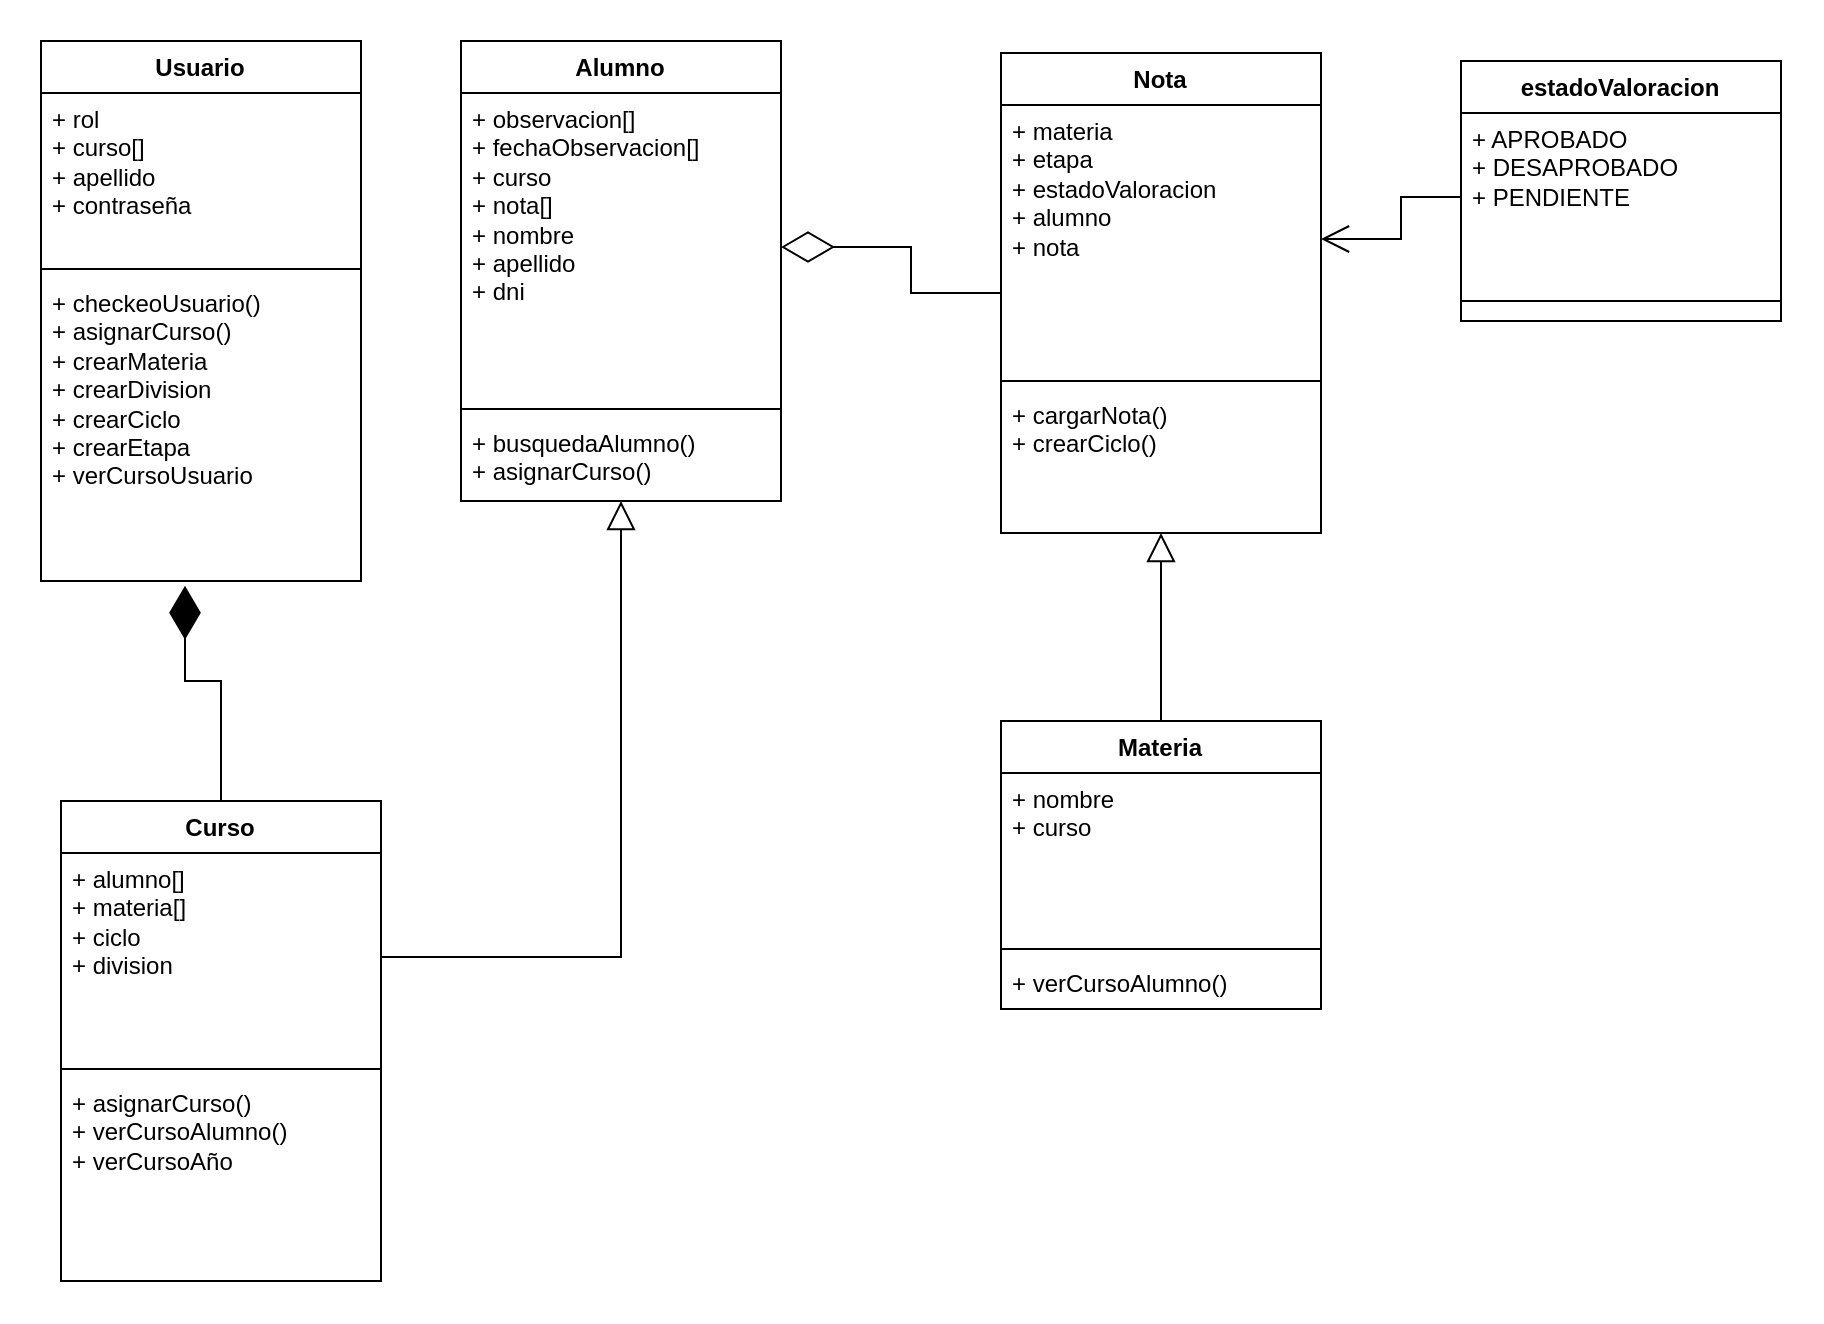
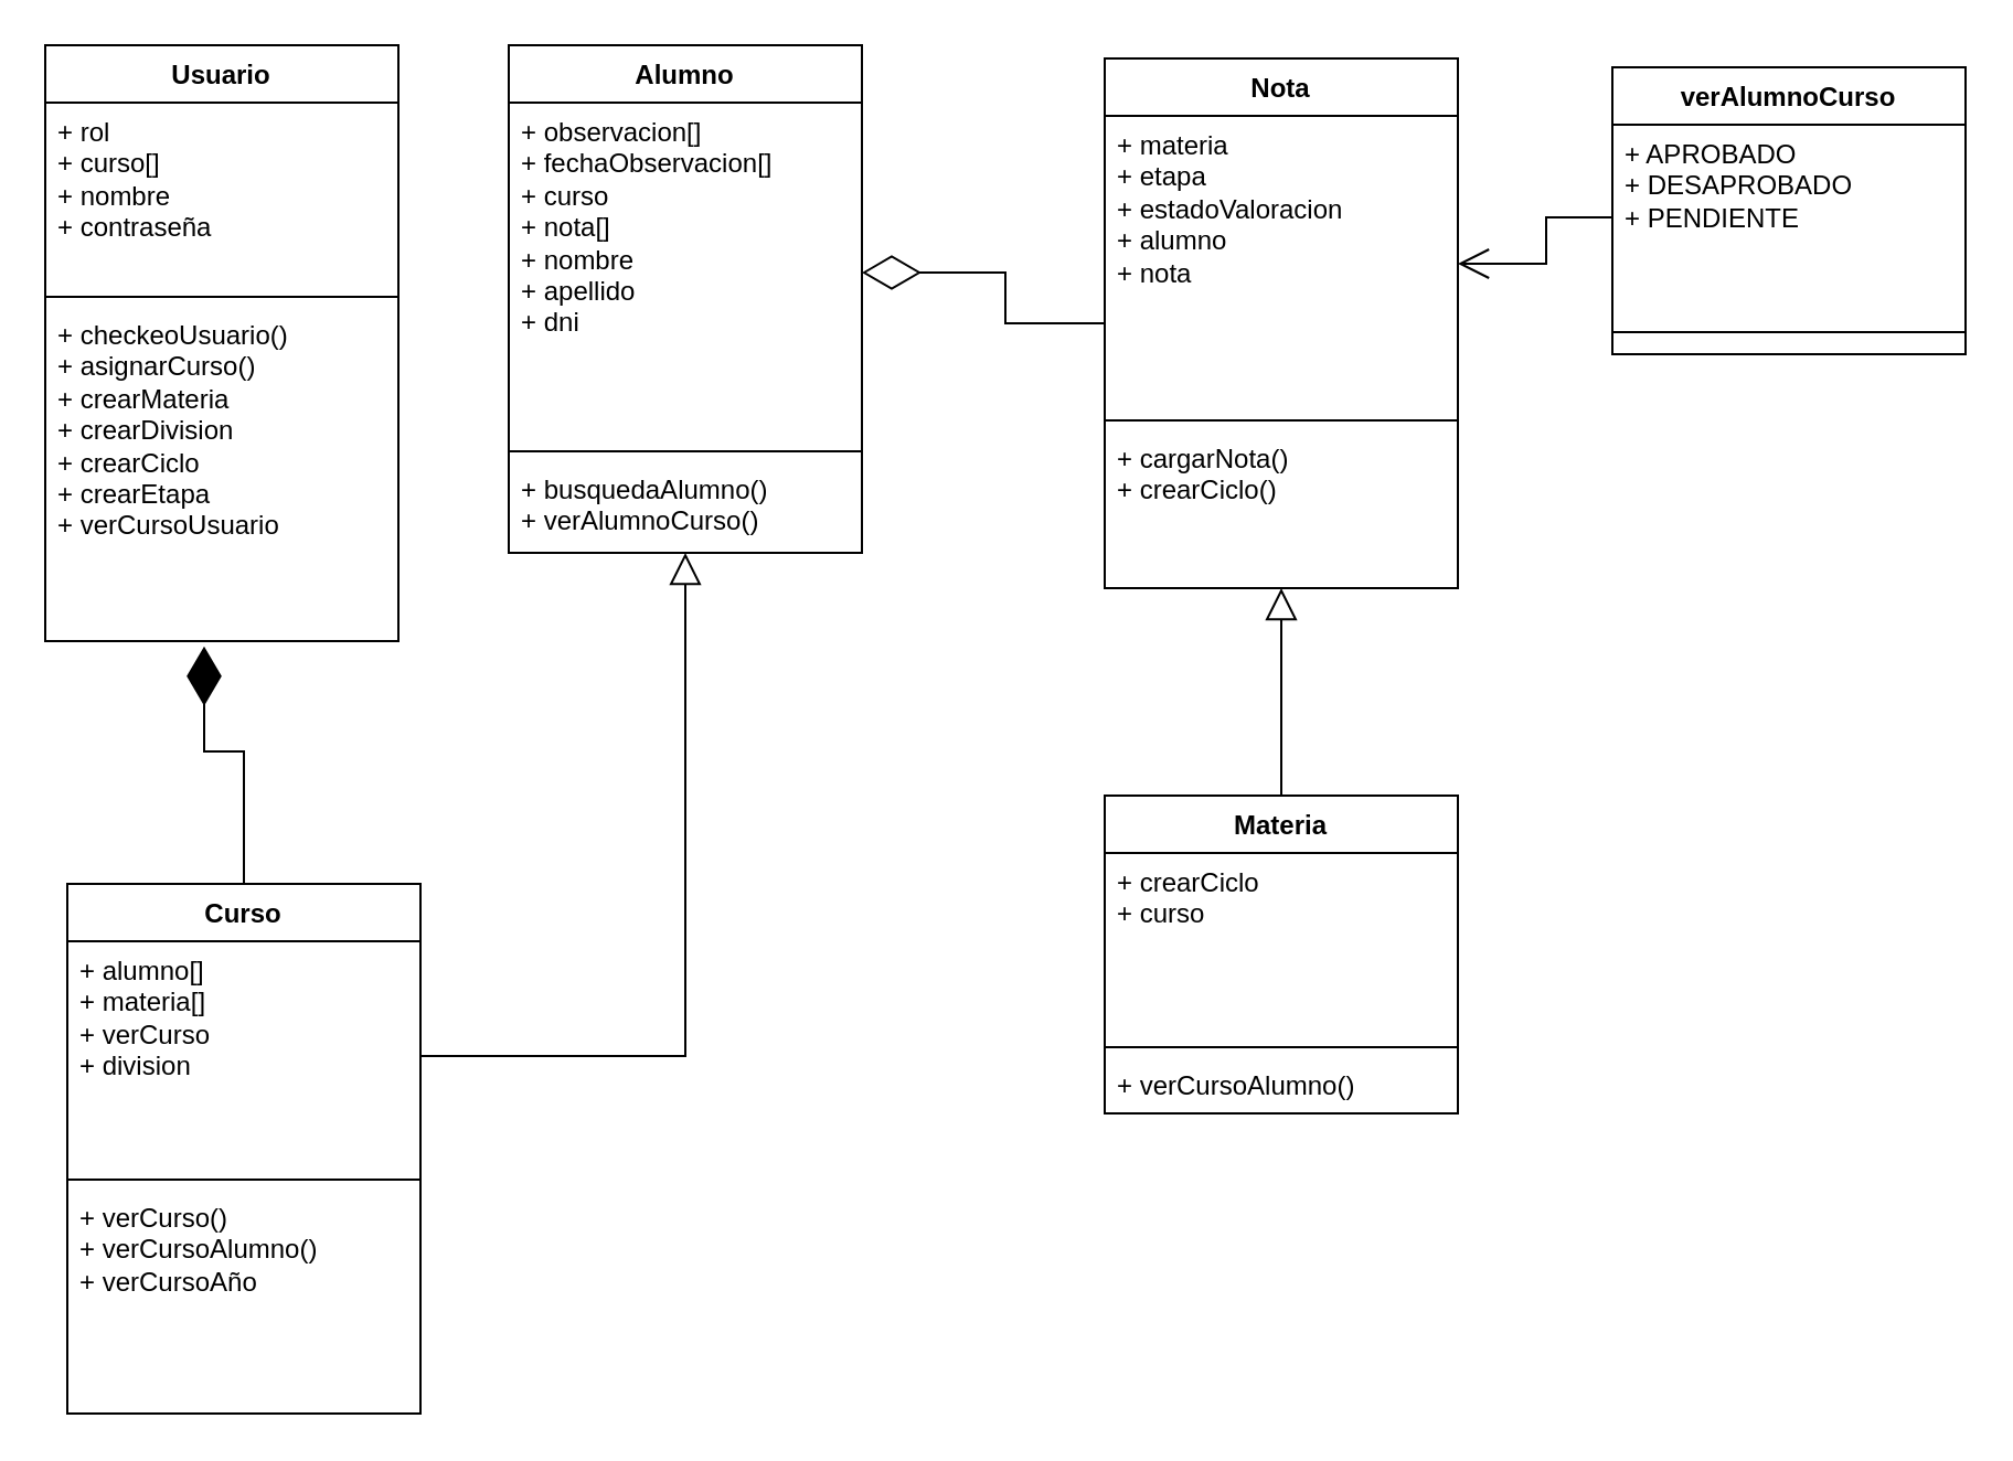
- <mxCell id="26" value="estadoValoracion" style="swimlane;fontStyle=1;align=center;verticalAlign=top;childLayout=stackLayout;horizontal=1;startSize=26;horizontalStack=0;resizeParent=1;resizeParentMax=0;resizeLast=0;collapsible=1;marginBottom=0;whiteSpace=wrap;html=1;" vertex="1" parent="1"><mxGeometry x="730" y="30" width="160" height="130" as="geometry" /></mxCell>
+ <mxCell id="26" value="verAlumnoCurso" style="swimlane;fontStyle=1;align=center;verticalAlign=top;childLayout=stackLayout;horizontal=1;startSize=26;horizontalStack=0;resizeParent=1;resizeParentMax=0;resizeLast=0;collapsible=1;marginBottom=0;whiteSpace=wrap;html=1;" vertex="1" parent="1"><mxGeometry x="730" y="30" width="160" height="130" as="geometry" /></mxCell>
- <mxCell id="16" value="+ rol&lt;br&gt;+ curso[]&lt;br&gt;+ apellido&lt;br&gt;+ contraseña" style="text;strokeColor=none;fillColor=none;align=left;verticalAlign=top;spacingLeft=4;spacingRight=4;overflow=hidden;rotatable=0;points=[[0,0.5],[1,0.5]];portConstraint=eastwest;whiteSpace=wrap;html=1;" vertex="1" parent="15"><mxGeometry y="26" width="160" height="84" as="geometry" /></mxCell>
+ <mxCell id="16" value="+ rol&lt;br&gt;+ curso[]&lt;br&gt;+ nombre&lt;br&gt;+ contraseña" style="text;strokeColor=none;fillColor=none;align=left;verticalAlign=top;spacingLeft=4;spacingRight=4;overflow=hidden;rotatable=0;points=[[0,0.5],[1,0.5]];portConstraint=eastwest;whiteSpace=wrap;html=1;" vertex="1" parent="15"><mxGeometry y="26" width="160" height="84" as="geometry" /></mxCell>
- <mxCell id="10" value="+ busquedaAlumno()&lt;br&gt;+ asignarCurso()" style="text;strokeColor=none;fillColor=none;align=left;verticalAlign=top;spacingLeft=4;spacingRight=4;overflow=hidden;rotatable=0;points=[[0,0.5],[1,0.5]];portConstraint=eastwest;whiteSpace=wrap;html=1;" vertex="1" parent="7"><mxGeometry y="188" width="160" height="42" as="geometry" /></mxCell>
+ <mxCell id="10" value="+ busquedaAlumno()&lt;br&gt;+ verAlumnoCurso()" style="text;strokeColor=none;fillColor=none;align=left;verticalAlign=top;spacingLeft=4;spacingRight=4;overflow=hidden;rotatable=0;points=[[0,0.5],[1,0.5]];portConstraint=eastwest;whiteSpace=wrap;html=1;" vertex="1" parent="7"><mxGeometry y="188" width="160" height="42" as="geometry" /></mxCell>
- <mxCell id="21" value="+ nombre&lt;br&gt;+ curso&lt;br&gt;" style="text;strokeColor=none;fillColor=none;align=left;verticalAlign=top;spacingLeft=4;spacingRight=4;overflow=hidden;rotatable=0;points=[[0,0.5],[1,0.5]];portConstraint=eastwest;whiteSpace=wrap;html=1;" vertex="1" parent="20"><mxGeometry y="26" width="160" height="84" as="geometry" /></mxCell>
+ <mxCell id="21" value="+ crearCiclo&lt;br&gt;+ curso&lt;br&gt;" style="text;strokeColor=none;fillColor=none;align=left;verticalAlign=top;spacingLeft=4;spacingRight=4;overflow=hidden;rotatable=0;points=[[0,0.5],[1,0.5]];portConstraint=eastwest;whiteSpace=wrap;html=1;" vertex="1" parent="20"><mxGeometry y="26" width="160" height="84" as="geometry" /></mxCell>
- <mxCell id="12" value="+ alumno[]&lt;br&gt;+ materia[]&lt;br&gt;+ ciclo&lt;br&gt;+ division" style="text;strokeColor=none;fillColor=none;align=left;verticalAlign=top;spacingLeft=4;spacingRight=4;overflow=hidden;rotatable=0;points=[[0,0.5],[1,0.5]];portConstraint=eastwest;whiteSpace=wrap;html=1;" vertex="1" parent="11"><mxGeometry y="26" width="160" height="104" as="geometry" /></mxCell>
+ <mxCell id="12" value="+ alumno[]&lt;br&gt;+ materia[]&lt;br&gt;+ verCurso&lt;br&gt;+ division" style="text;strokeColor=none;fillColor=none;align=left;verticalAlign=top;spacingLeft=4;spacingRight=4;overflow=hidden;rotatable=0;points=[[0,0.5],[1,0.5]];portConstraint=eastwest;whiteSpace=wrap;html=1;" vertex="1" parent="11"><mxGeometry y="26" width="160" height="104" as="geometry" /></mxCell>
- <mxCell id="14" value="+ asignarCurso()&lt;br&gt;+ verCursoAlumno()&lt;br&gt;+ verCursoAño&lt;br&gt;" style="text;strokeColor=none;fillColor=none;align=left;verticalAlign=top;spacingLeft=4;spacingRight=4;overflow=hidden;rotatable=0;points=[[0,0.5],[1,0.5]];portConstraint=eastwest;whiteSpace=wrap;html=1;" vertex="1" parent="11"><mxGeometry y="138" width="160" height="102" as="geometry" /></mxCell>
+ <mxCell id="14" value="+ verCurso()&lt;br&gt;+ verCursoAlumno()&lt;br&gt;+ verCursoAño&lt;br&gt;" style="text;strokeColor=none;fillColor=none;align=left;verticalAlign=top;spacingLeft=4;spacingRight=4;overflow=hidden;rotatable=0;points=[[0,0.5],[1,0.5]];portConstraint=eastwest;whiteSpace=wrap;html=1;" vertex="1" parent="11"><mxGeometry y="138" width="160" height="102" as="geometry" /></mxCell>
